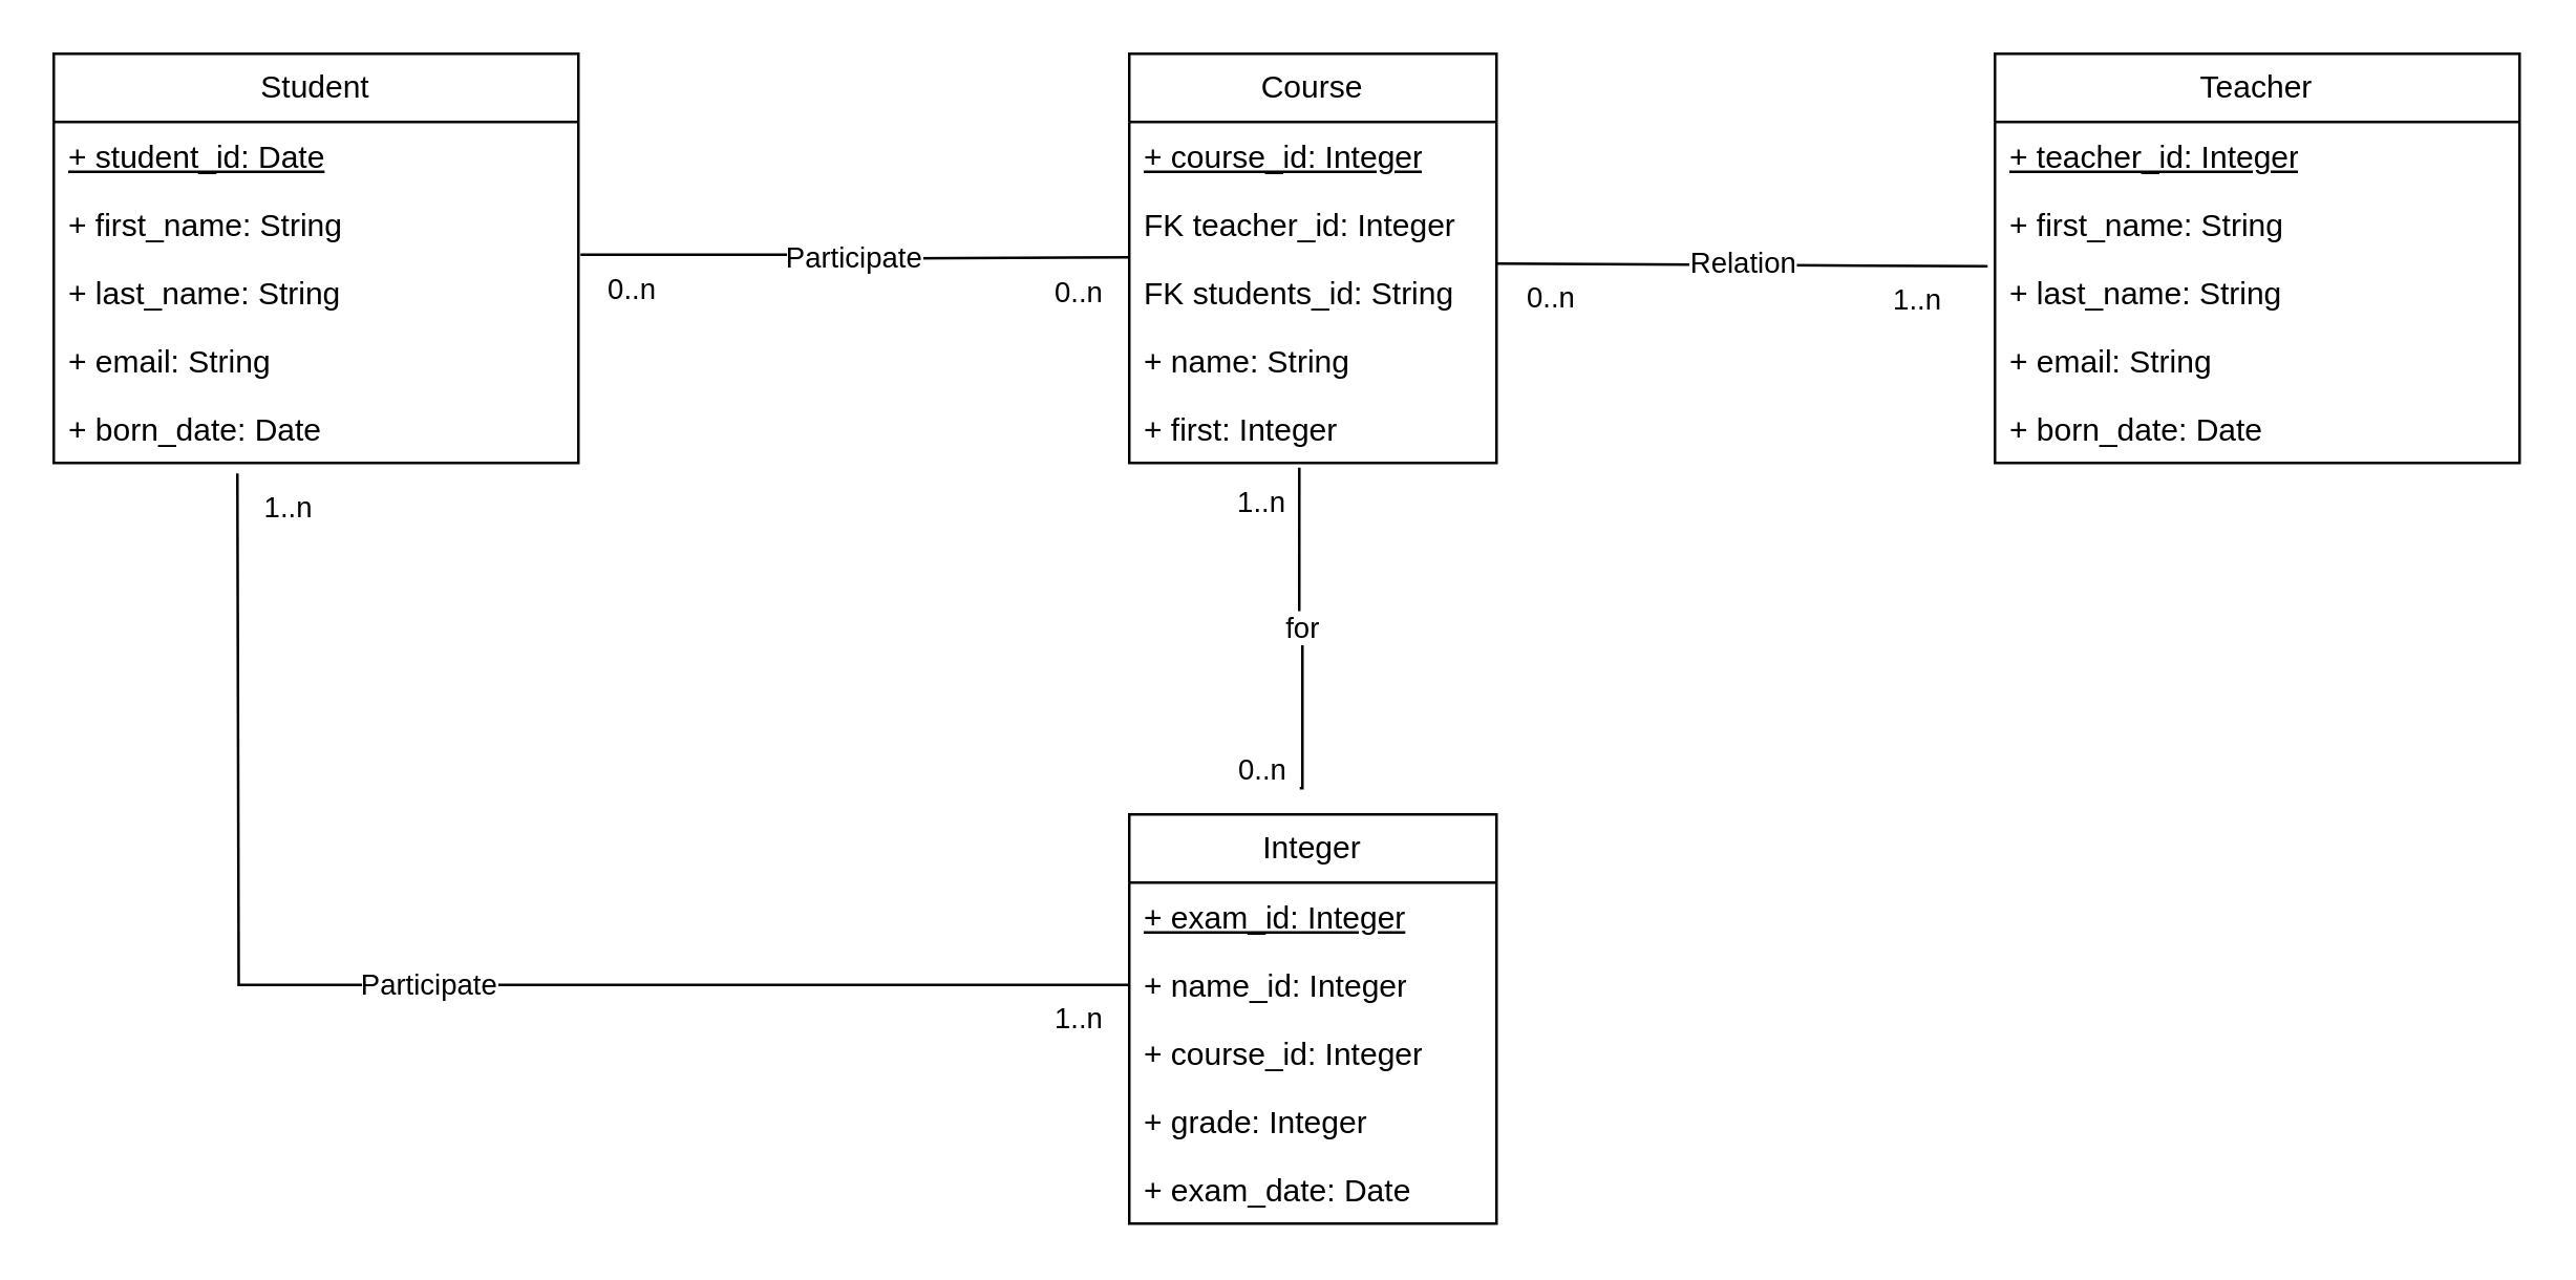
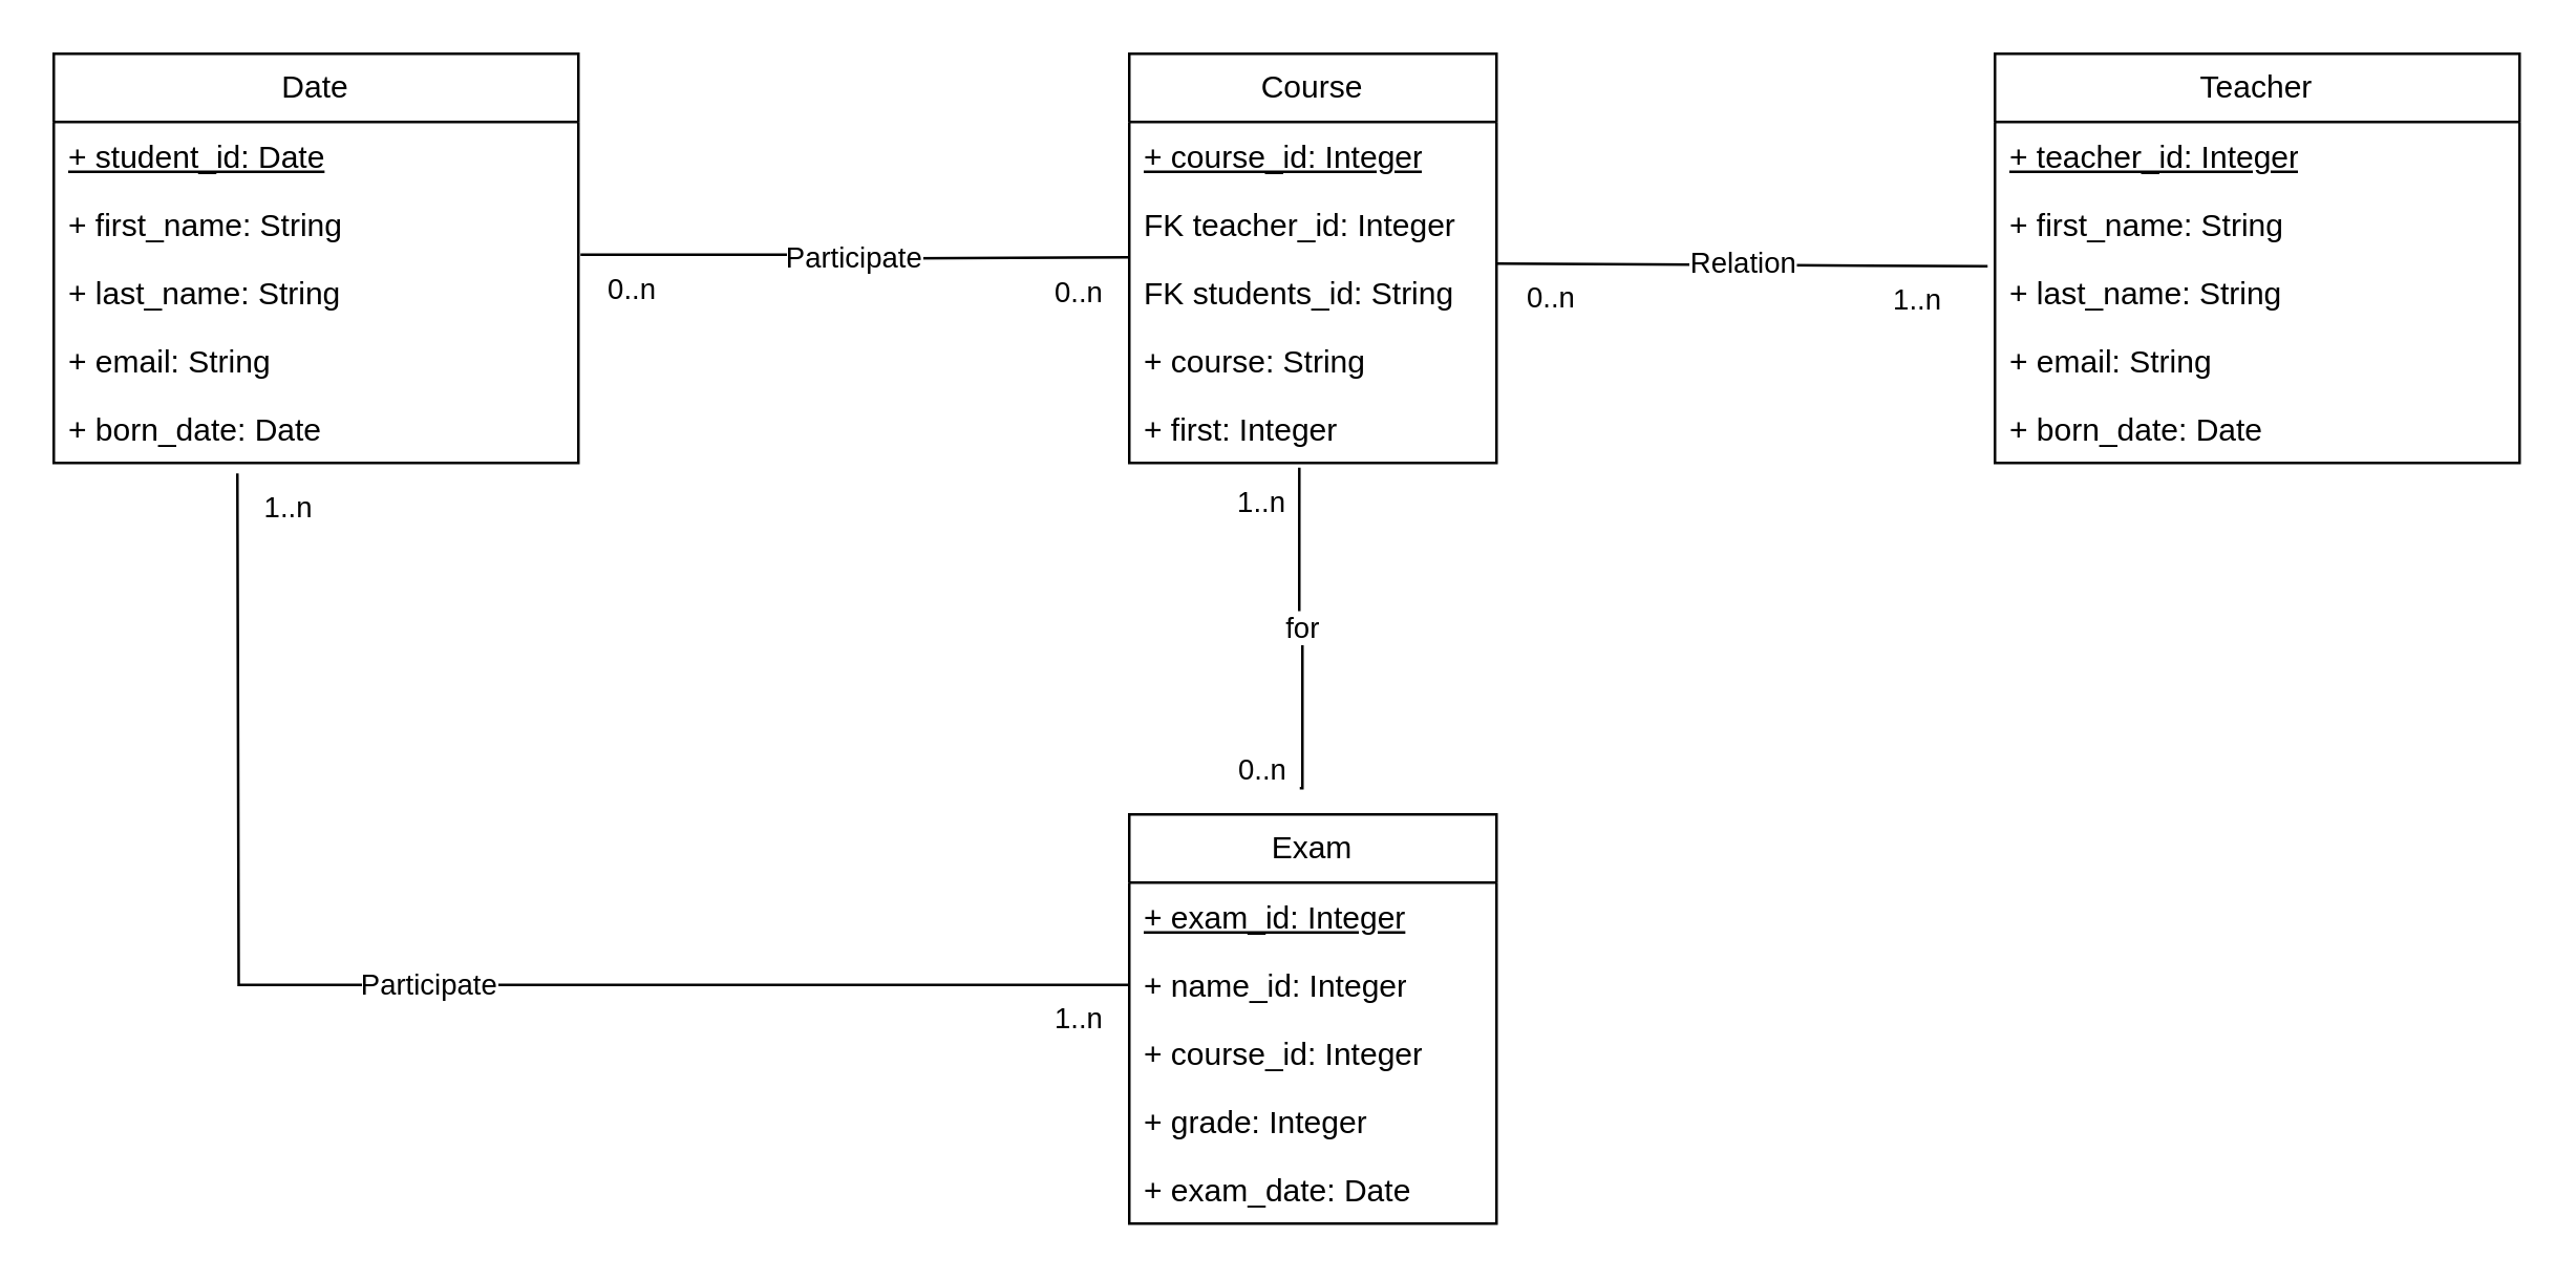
- <mxCell id="2" value="Student" style="swimlane;fontStyle=0;childLayout=stackLayout;horizontal=1;startSize=26;fillColor=none;horizontalStack=0;resizeParent=1;resizeParentMax=0;resizeLast=0;collapsible=1;marginBottom=0;whiteSpace=wrap;html=1;" vertex="1" parent="1"><mxGeometry x="20" y="20" width="200" height="156" as="geometry"><mxRectangle x="440" y="140" width="80" height="30" as="alternateBounds" /></mxGeometry></mxCell>
+ <mxCell id="2" value="Date" style="swimlane;fontStyle=0;childLayout=stackLayout;horizontal=1;startSize=26;fillColor=none;horizontalStack=0;resizeParent=1;resizeParentMax=0;resizeLast=0;collapsible=1;marginBottom=0;whiteSpace=wrap;html=1;" vertex="1" parent="1"><mxGeometry x="20" y="20" width="200" height="156" as="geometry"><mxRectangle x="440" y="140" width="80" height="30" as="alternateBounds" /></mxGeometry></mxCell>
- <mxCell id="19" value="+ name: String&lt;div&gt;&lt;br&gt;&lt;/div&gt;" style="text;strokeColor=none;fillColor=none;align=left;verticalAlign=top;spacingLeft=4;spacingRight=4;overflow=hidden;rotatable=0;points=[[0,0.5],[1,0.5]];portConstraint=eastwest;whiteSpace=wrap;html=1;" vertex="1" parent="15"><mxGeometry y="104" width="140" height="26" as="geometry" /></mxCell>
+ <mxCell id="19" value="+ course: String&lt;div&gt;&lt;br&gt;&lt;/div&gt;" style="text;strokeColor=none;fillColor=none;align=left;verticalAlign=top;spacingLeft=4;spacingRight=4;overflow=hidden;rotatable=0;points=[[0,0.5],[1,0.5]];portConstraint=eastwest;whiteSpace=wrap;html=1;" vertex="1" parent="15"><mxGeometry y="104" width="140" height="26" as="geometry" /></mxCell>
- <mxCell id="27" value="Integer" style="swimlane;fontStyle=0;childLayout=stackLayout;horizontal=1;startSize=26;fillColor=none;horizontalStack=0;resizeParent=1;resizeParentMax=0;resizeLast=0;collapsible=1;marginBottom=0;whiteSpace=wrap;html=1;" vertex="1" parent="1"><mxGeometry x="430" y="310" width="140" height="156" as="geometry" /></mxCell>
+ <mxCell id="27" value="Exam" style="swimlane;fontStyle=0;childLayout=stackLayout;horizontal=1;startSize=26;fillColor=none;horizontalStack=0;resizeParent=1;resizeParentMax=0;resizeLast=0;collapsible=1;marginBottom=0;whiteSpace=wrap;html=1;" vertex="1" parent="1"><mxGeometry x="430" y="310" width="140" height="156" as="geometry" /></mxCell>
